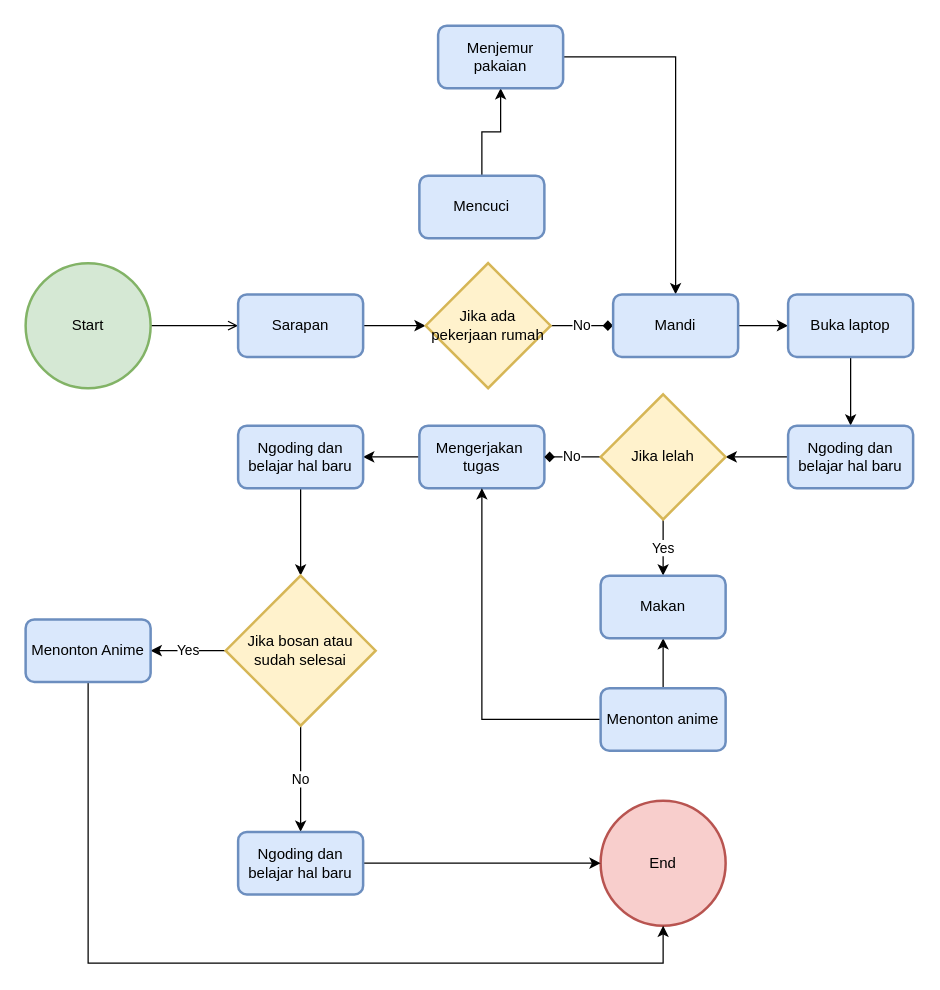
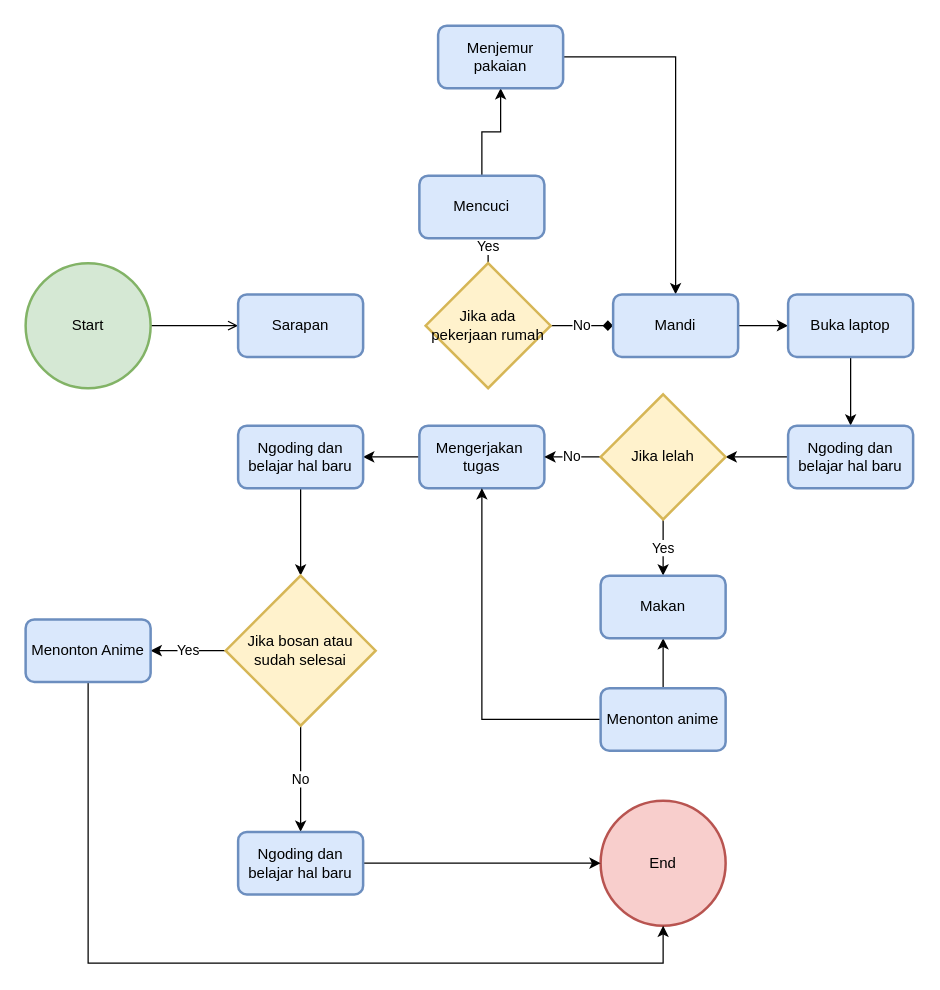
+ <mxCell id="6" value="Yes" style="edgeStyle=orthogonalEdgeStyle;rounded=0;orthogonalLoop=1;jettySize=auto;html=1;" parent="1" source="8" target="10" edge="1"><mxGeometry relative="1" as="geometry" /></mxCell>
- <mxCell id="4" style="edgeStyle=orthogonalEdgeStyle;rounded=0;orthogonalLoop=1;jettySize=auto;html=1;" parent="1" source="5" target="8" edge="1"><mxGeometry relative="1" as="geometry" /></mxCell>
- <mxCell id="21" value="&lt;div&gt;No&lt;/div&gt;" style="edgeStyle=orthogonalEdgeStyle;rounded=0;orthogonalLoop=1;jettySize=auto;html=1;endArrow=diamond;" parent="1" source="23" target="20" edge="1"><mxGeometry relative="1" as="geometry" /></mxCell>
+ <mxCell id="21" value="&lt;div&gt;No&lt;/div&gt;" style="edgeStyle=orthogonalEdgeStyle;rounded=0;orthogonalLoop=1;jettySize=auto;html=1;" parent="1" source="23" target="20" edge="1"><mxGeometry relative="1" as="geometry" /></mxCell>
